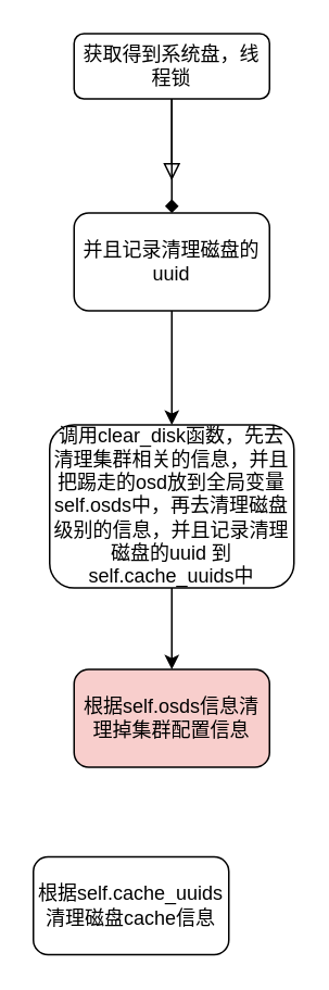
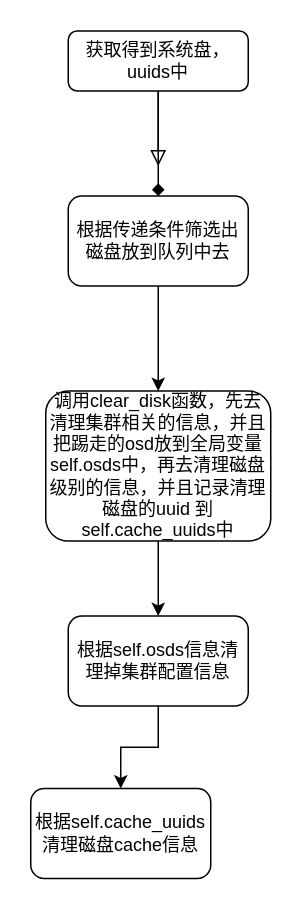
- <mxCell id="4" value="获取得到系统盘，线程锁" style="rounded=1;whiteSpace=wrap;html=1;fontSize=12;glass=0;strokeWidth=1;shadow=0;" vertex="1" parent="1"><mxGeometry x="45" y="20" width="120" height="40" as="geometry" /></mxCell>
+ <mxCell id="4" value="获取得到系统盘，uuids中" style="rounded=1;whiteSpace=wrap;html=1;fontSize=12;glass=0;strokeWidth=1;shadow=0;" vertex="1" parent="1"><mxGeometry x="45" y="20" width="120" height="40" as="geometry" /></mxCell>
- <mxCell id="6" value="并且记录清理磁盘的uuid" style="whiteSpace=wrap;html=1;rounded=1;glass=0;strokeWidth=1;shadow=0;" vertex="1" parent="1"><mxGeometry x="45" y="130" width="120" height="60" as="geometry" /></mxCell>
+ <mxCell id="6" value="根据传递条件筛选出磁盘放到队列中去" style="whiteSpace=wrap;html=1;rounded=1;glass=0;strokeWidth=1;shadow=0;" vertex="1" parent="1"><mxGeometry x="45" y="130" width="120" height="60" as="geometry" /></mxCell>
- <mxCell id="10" value="根据self.osds信息清理掉集群配置信息" style="whiteSpace=wrap;html=1;rounded=1;glass=0;strokeWidth=1;shadow=0;fillColor=#f8cecc;" vertex="1" parent="1"><mxGeometry x="45" y="410" width="120" height="60" as="geometry" /></mxCell>
+ <mxCell id="10" value="根据self.osds信息清理掉集群配置信息" style="whiteSpace=wrap;html=1;rounded=1;glass=0;strokeWidth=1;shadow=0;" vertex="1" parent="1"><mxGeometry x="45" y="410" width="120" height="60" as="geometry" /></mxCell>
+ <mxCell id="9" value="" style="edgeStyle=orthogonalEdgeStyle;rounded=0;orthogonalLoop=1;jettySize=auto;html=1;" edge="1" parent="1" source="10" target="11"><mxGeometry relative="1" as="geometry" /></mxCell>
